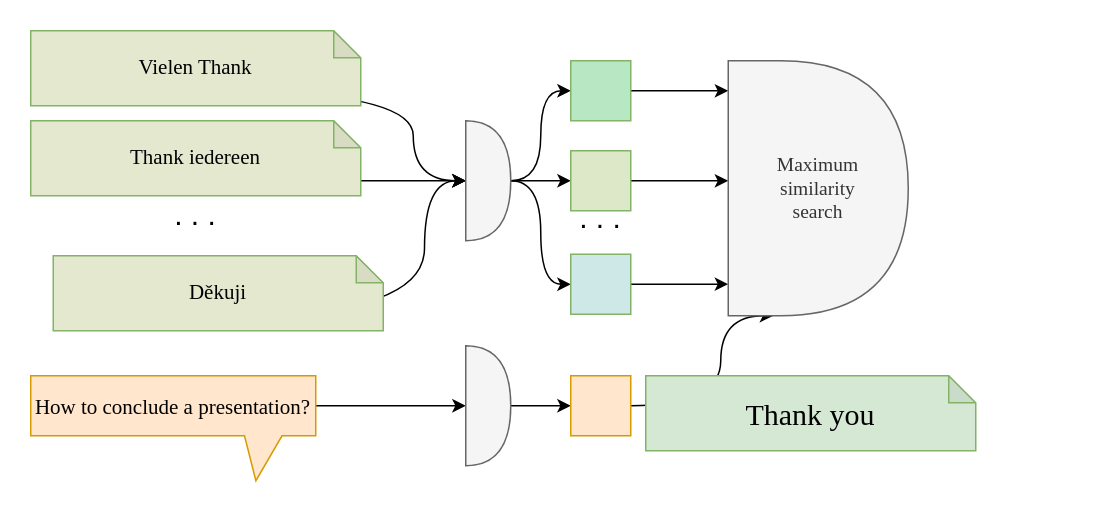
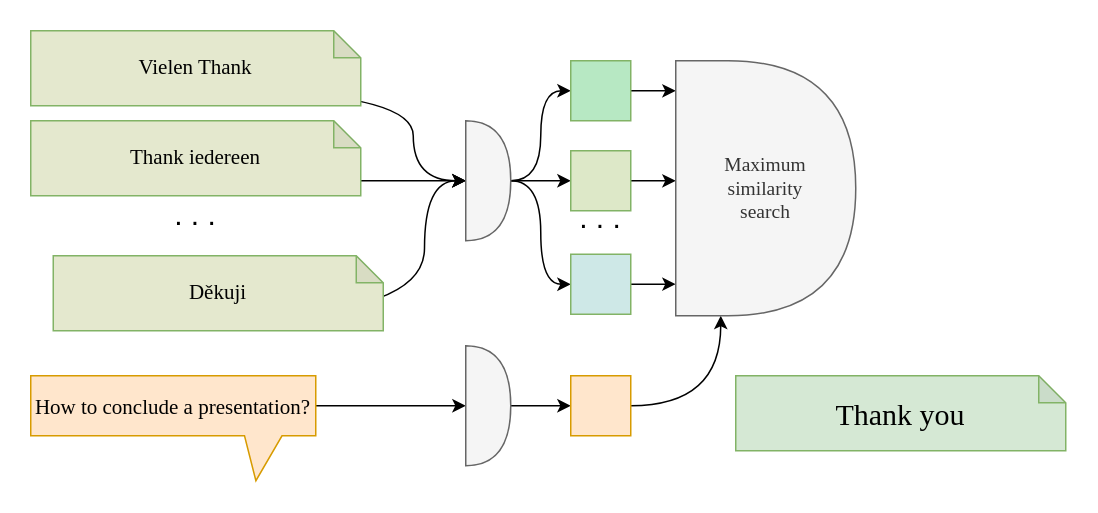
- <mxCell id="26" value="Maximum&lt;br style=&quot;font-size: 13px;&quot;&gt;similarity&lt;br style=&quot;font-size: 13px;&quot;&gt;search" style="shape=delay;whiteSpace=wrap;html=1;fontSize=13;fontColor=#333333;strokeColor=#666666;fillColor=#f5f5f5;align=center;fontFamily=Roboto Slab;" parent="1" vertex="1"><mxGeometry x="485" y="40" width="120" height="170" as="geometry" /></mxCell>
+ <mxCell id="26" value="Maximum&lt;br style=&quot;font-size: 13px;&quot;&gt;similarity&lt;br style=&quot;font-size: 13px;&quot;&gt;search" style="shape=delay;whiteSpace=wrap;html=1;fontSize=13;fontColor=#333333;strokeColor=#666666;fillColor=#f5f5f5;align=center;fontFamily=Roboto Slab;" parent="1" vertex="1"><mxGeometry x="450" y="40" width="120" height="170" as="geometry" /></mxCell>
- <mxCell id="27" value="Thank you" style="shape=note;whiteSpace=wrap;html=1;backgroundOutline=1;darkOpacity=0.05;fillColor=#d5e8d4;strokeColor=#82b366;fontSize=20;size=18;fontFamily=Roboto Slab;" vertex="1" parent="1"><mxGeometry x="430" y="250" width="220" height="50" as="geometry" /></mxCell>
+ <mxCell id="27" value="Thank you" style="shape=note;whiteSpace=wrap;html=1;backgroundOutline=1;darkOpacity=0.05;fillColor=#d5e8d4;strokeColor=#82b366;fontSize=20;size=18;fontFamily=Roboto Slab;" vertex="1" parent="1"><mxGeometry x="490" y="250" width="220" height="50" as="geometry" /></mxCell>
